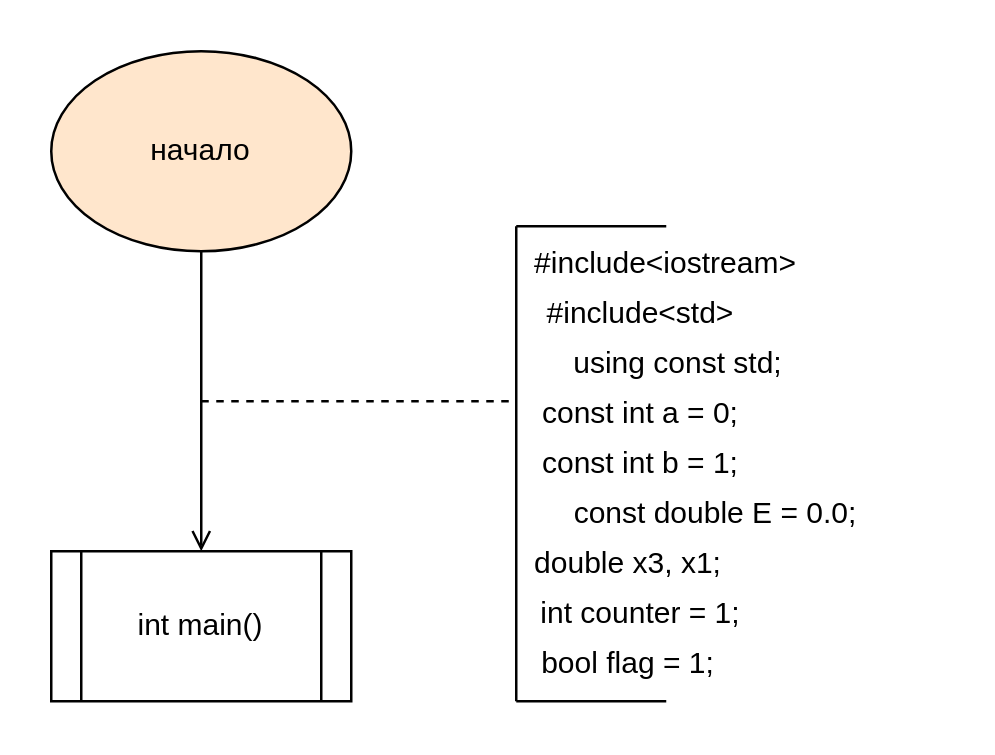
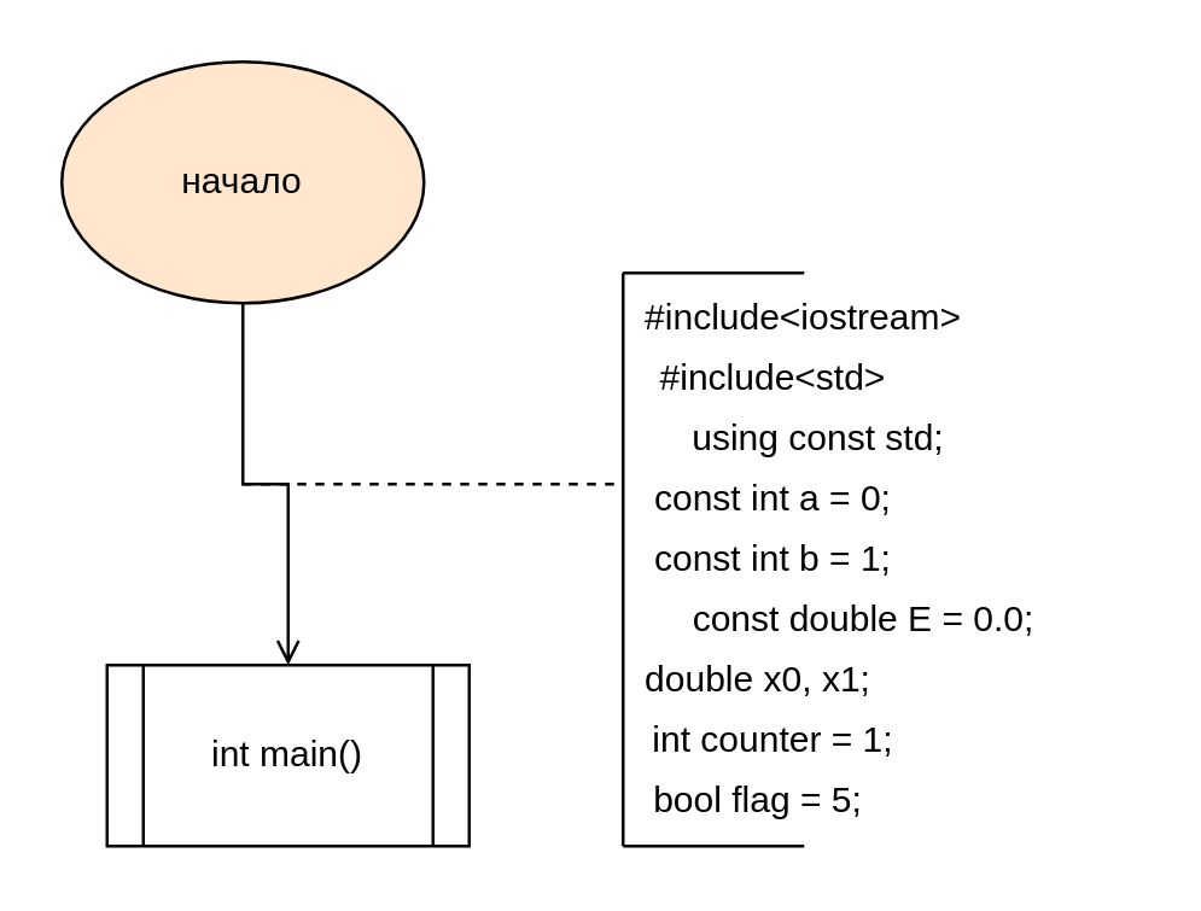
- <mxCell id="15" value="double x3, x1;" style="text;html=1;align=center;verticalAlign=middle;whiteSpace=wrap;rounded=0;" vertex="1" parent="1"><mxGeometry x="196" y="210" width="110" height="30" as="geometry" /></mxCell>
+ <mxCell id="15" value="double x0, x1;" style="text;html=1;align=center;verticalAlign=middle;whiteSpace=wrap;rounded=0;" vertex="1" parent="1"><mxGeometry x="196" y="210" width="110" height="30" as="geometry" /></mxCell>
- <mxCell id="4" value="int main()" style="shape=process;whiteSpace=wrap;html=1;backgroundOutline=1;" vertex="1" parent="1"><mxGeometry x="20" y="220" width="120" height="60" as="geometry" /></mxCell>
+ <mxCell id="4" value="int main()" style="shape=process;whiteSpace=wrap;html=1;backgroundOutline=1;" vertex="1" parent="1"><mxGeometry x="35" y="220" width="120" height="60" as="geometry" /></mxCell>
- <mxCell id="17" value="bool flag = 1;" style="text;html=1;align=center;verticalAlign=middle;whiteSpace=wrap;rounded=0;" vertex="1" parent="1"><mxGeometry x="206" y="250" width="90" height="30" as="geometry" /></mxCell>
+ <mxCell id="17" value="bool flag = 5;" style="text;html=1;align=center;verticalAlign=middle;whiteSpace=wrap;rounded=0;" vertex="1" parent="1"><mxGeometry x="206" y="250" width="90" height="30" as="geometry" /></mxCell>
